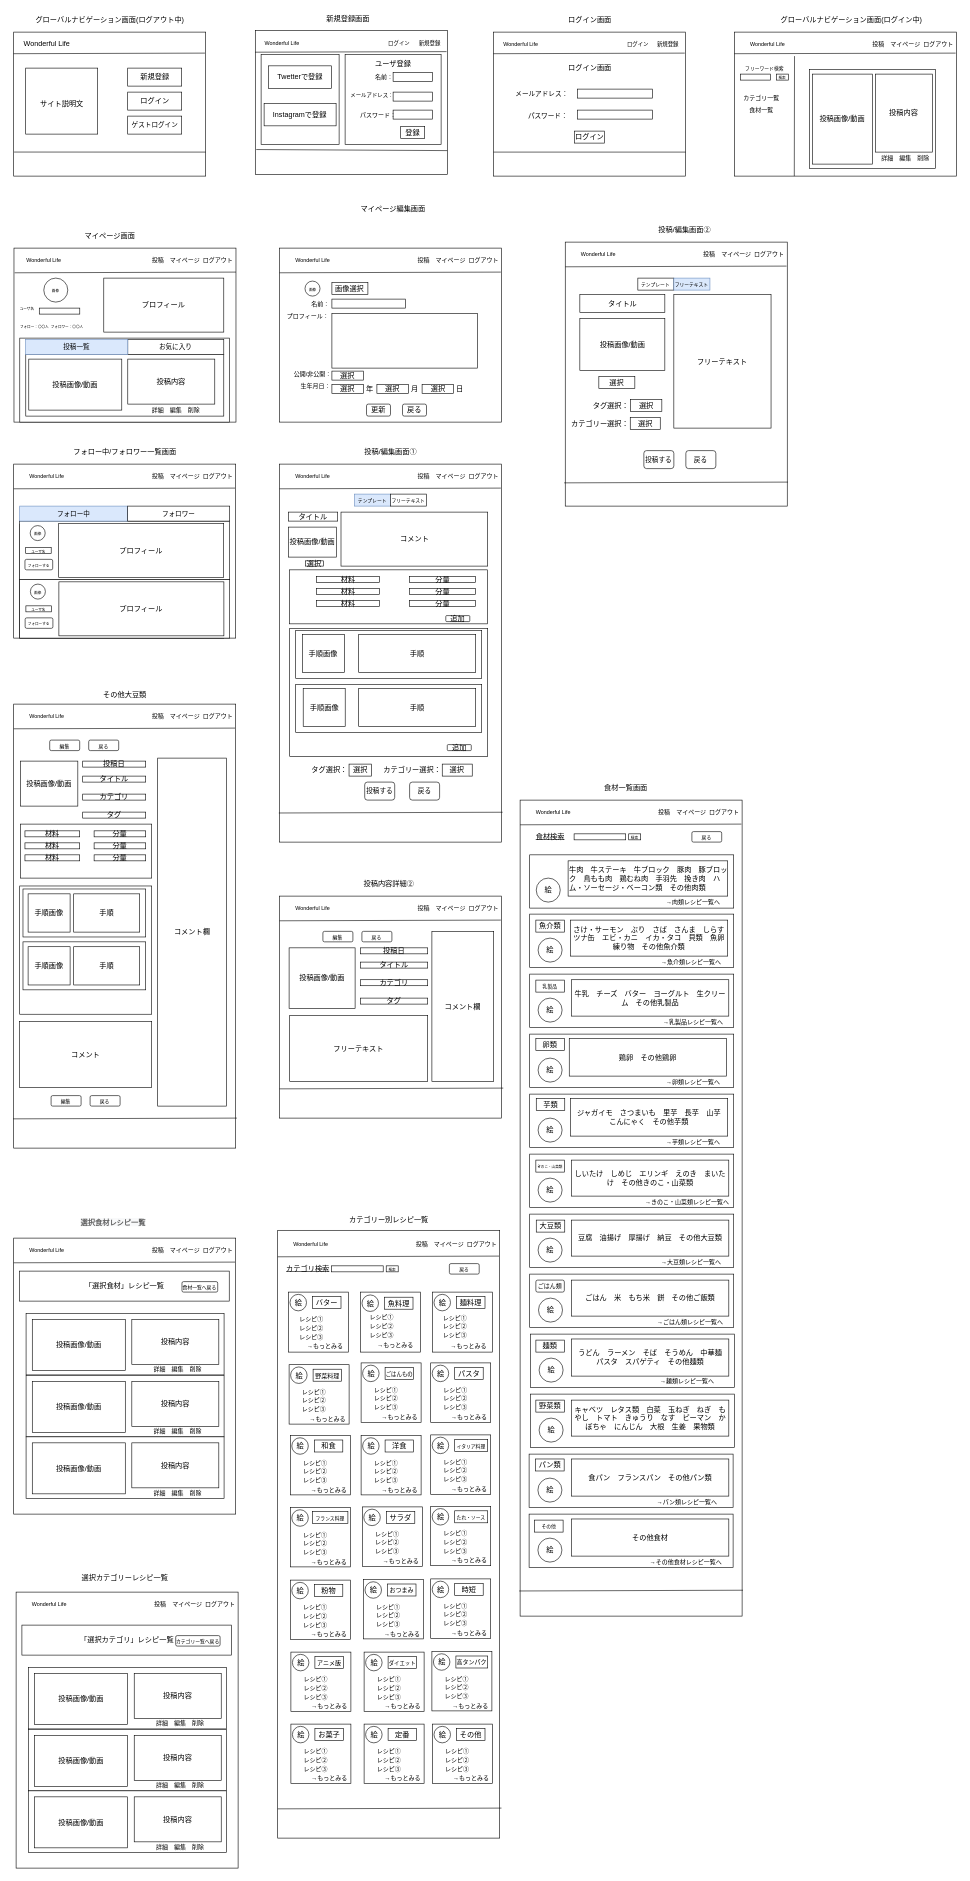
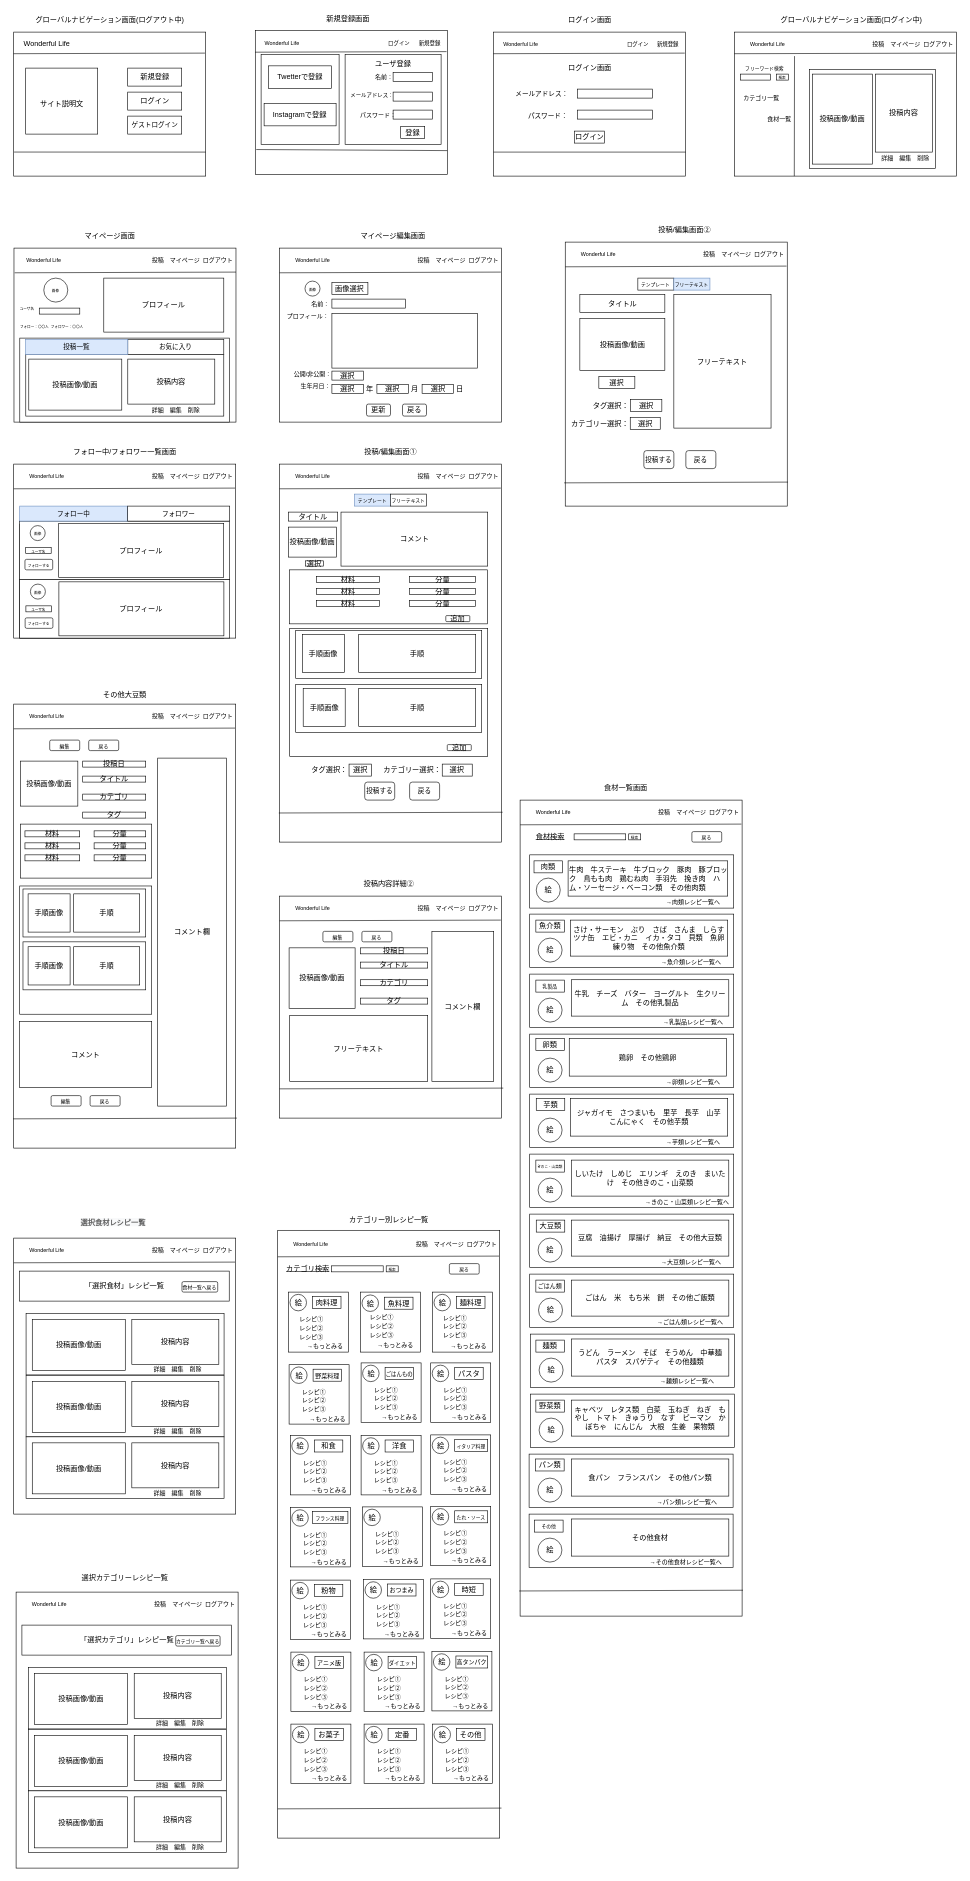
- <mxCell id="58" value="&lt;font style=&quot;font-size: 10px&quot;&gt;食材一覧&lt;/font&gt;" style="text;html=1;align=center;verticalAlign=middle;resizable=0;points=[];autosize=1;strokeColor=none;" parent="1" vertex="1"><mxGeometry x="1238.37" y="173" width="60" height="20" as="geometry" /></mxCell>
+ <mxCell id="58" value="&lt;font style=&quot;font-size: 10px&quot;&gt;食材一覧&lt;/font&gt;" style="text;html=1;align=center;verticalAlign=middle;resizable=0;points=[];autosize=1;strokeColor=none;" parent="1" vertex="1"><mxGeometry x="1268.37" y="188" width="60" height="20" as="geometry" /></mxCell>
- <mxCell id="88" value="マイページ編集画面" style="text;html=1;align=center;verticalAlign=middle;resizable=0;points=[];autosize=1;strokeColor=none;" parent="1" vertex="1"><mxGeometry x="593.67" y="338" width="120" height="20" as="geometry" /></mxCell>
+ <mxCell id="88" value="マイページ編集画面" style="text;html=1;align=center;verticalAlign=middle;resizable=0;points=[];autosize=1;strokeColor=none;" parent="1" vertex="1"><mxGeometry x="593.67" y="383" width="120" height="20" as="geometry" /></mxCell>
+ <mxCell id="238" value="肉類" style="rounded=0;whiteSpace=wrap;html=1;sketch=0;" parent="1" vertex="1"><mxGeometry x="889.18" y="1434.25" width="47.5" height="20" as="geometry" /></mxCell>
- <mxCell id="252" value="&lt;font style=&quot;font-size: 10px&quot;&gt;ごはん類&lt;/font&gt;" style="whiteSpace=wrap;html=1;sketch=0;rounded=1;" parent="1" vertex="1"><mxGeometry x="892.25" y="2133" width="47.5" height="20" as="geometry" /></mxCell>
+ <mxCell id="252" value="&lt;font style=&quot;font-size: 10px&quot;&gt;ごはん類&lt;/font&gt;" style="rounded=0;whiteSpace=wrap;html=1;sketch=0;" parent="1" vertex="1"><mxGeometry x="892.25" y="2133" width="47.5" height="20" as="geometry" /></mxCell>
- <mxCell id="328" value="バター" style="rounded=0;whiteSpace=wrap;html=1;sketch=0;" parent="1" vertex="1"><mxGeometry x="520" y="2160.5" width="47.5" height="20" as="geometry" /></mxCell>
+ <mxCell id="328" value="肉料理" style="rounded=0;whiteSpace=wrap;html=1;sketch=0;" parent="1" vertex="1"><mxGeometry x="520" y="2160.5" width="47.5" height="20" as="geometry" /></mxCell>
- <mxCell id="382" value="サラダ" style="rounded=0;whiteSpace=wrap;html=1;sketch=0;" parent="1" vertex="1"><mxGeometry x="643" y="2518.5" width="47.5" height="20" as="geometry" /></mxCell>
